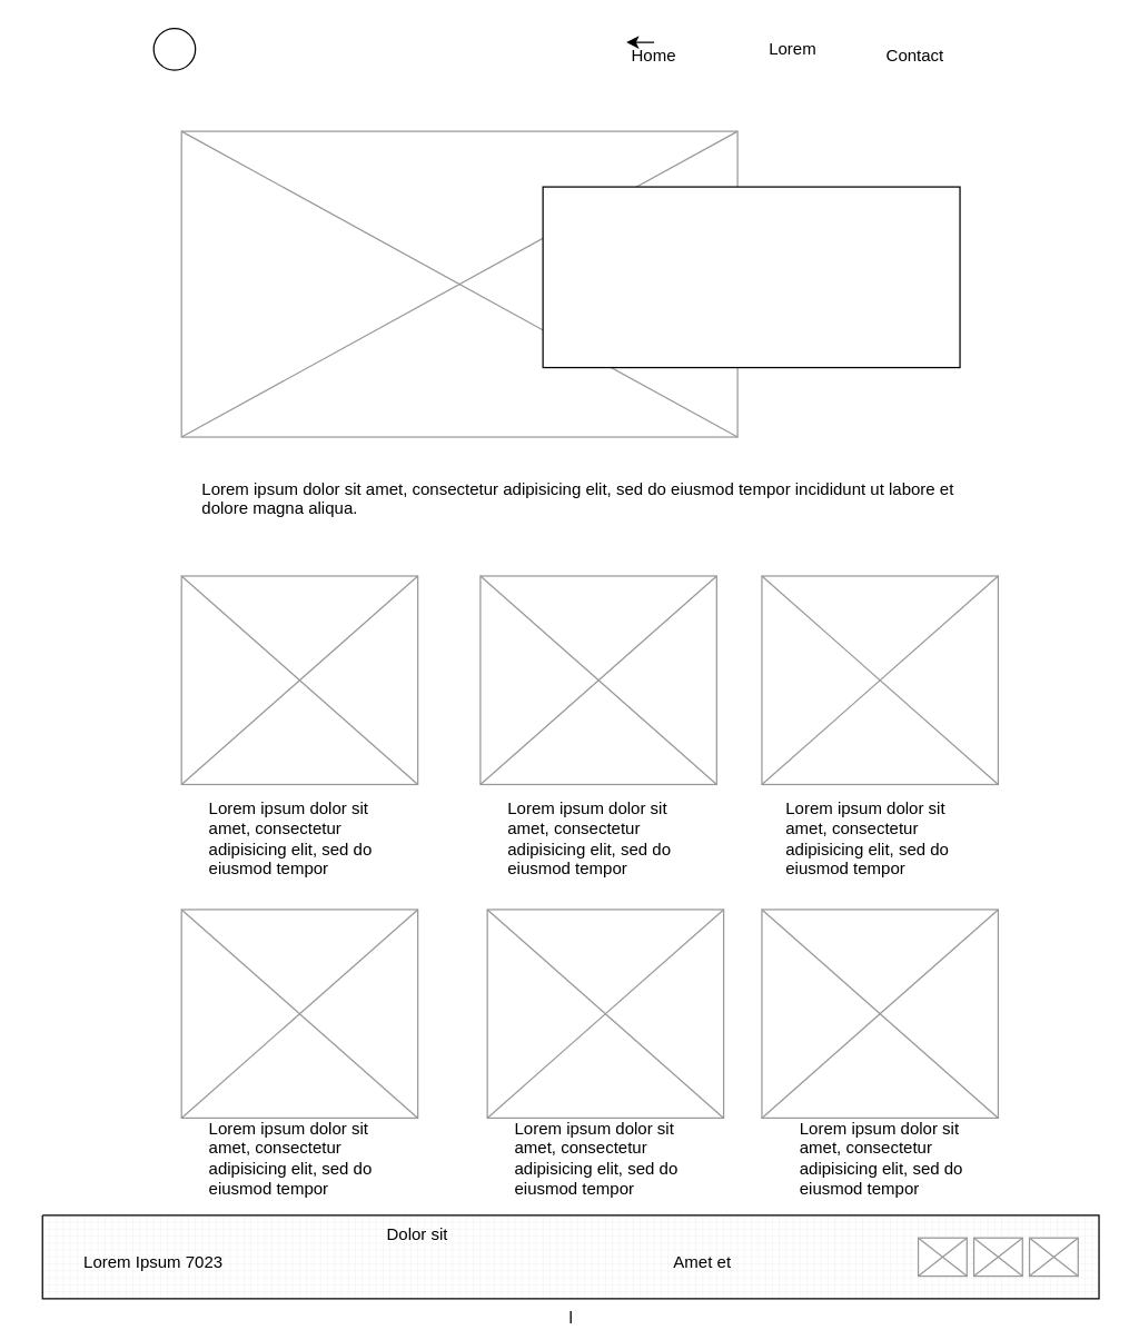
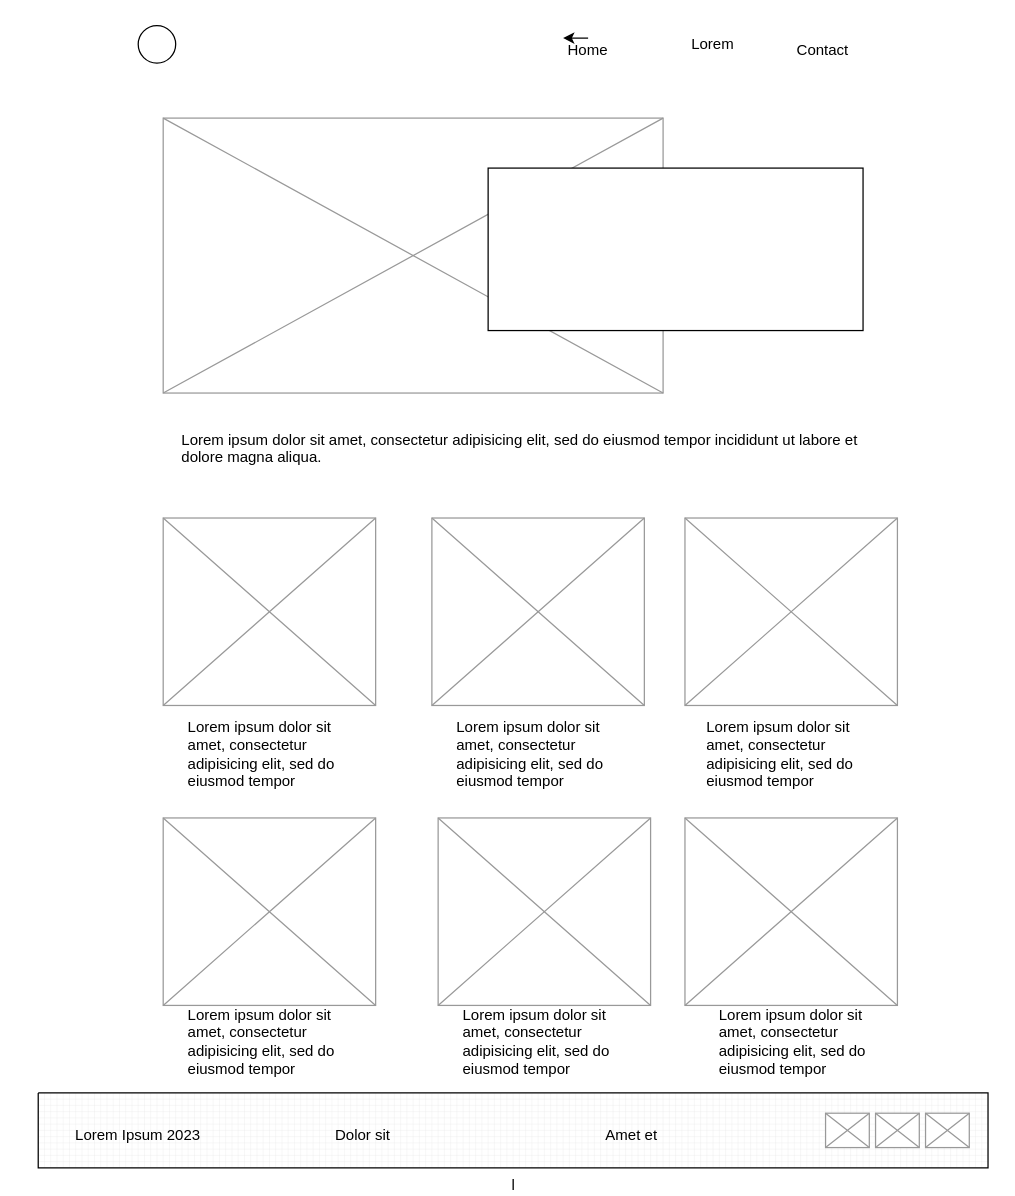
- <mxCell id="12" value="Dolor sit" style="text;html=1;strokeColor=none;fillColor=none;align=center;verticalAlign=middle;whiteSpace=wrap;overflow=hidden;" parent="1" vertex="1"><mxGeometry x="210" y="877.75" width="180" height="20" as="geometry" /></mxCell>
+ <mxCell id="12" value="Dolor sit" style="text;html=1;strokeColor=none;fillColor=none;align=center;verticalAlign=middle;whiteSpace=wrap;overflow=hidden;" parent="1" vertex="1"><mxGeometry x="200" y="897.75" width="180" height="20" as="geometry" /></mxCell>
- <mxCell id="11" value="Lorem Ipsum 7023" style="text;html=1;strokeColor=none;fillColor=none;align=center;verticalAlign=middle;whiteSpace=wrap;overflow=hidden;" parent="1" vertex="1"><mxGeometry x="20" y="897.75" width="180" height="20" as="geometry" /></mxCell>
+ <mxCell id="11" value="Lorem Ipsum 2023" style="text;html=1;strokeColor=none;fillColor=none;align=center;verticalAlign=middle;whiteSpace=wrap;overflow=hidden;" parent="1" vertex="1"><mxGeometry x="20" y="897.75" width="180" height="20" as="geometry" /></mxCell>
